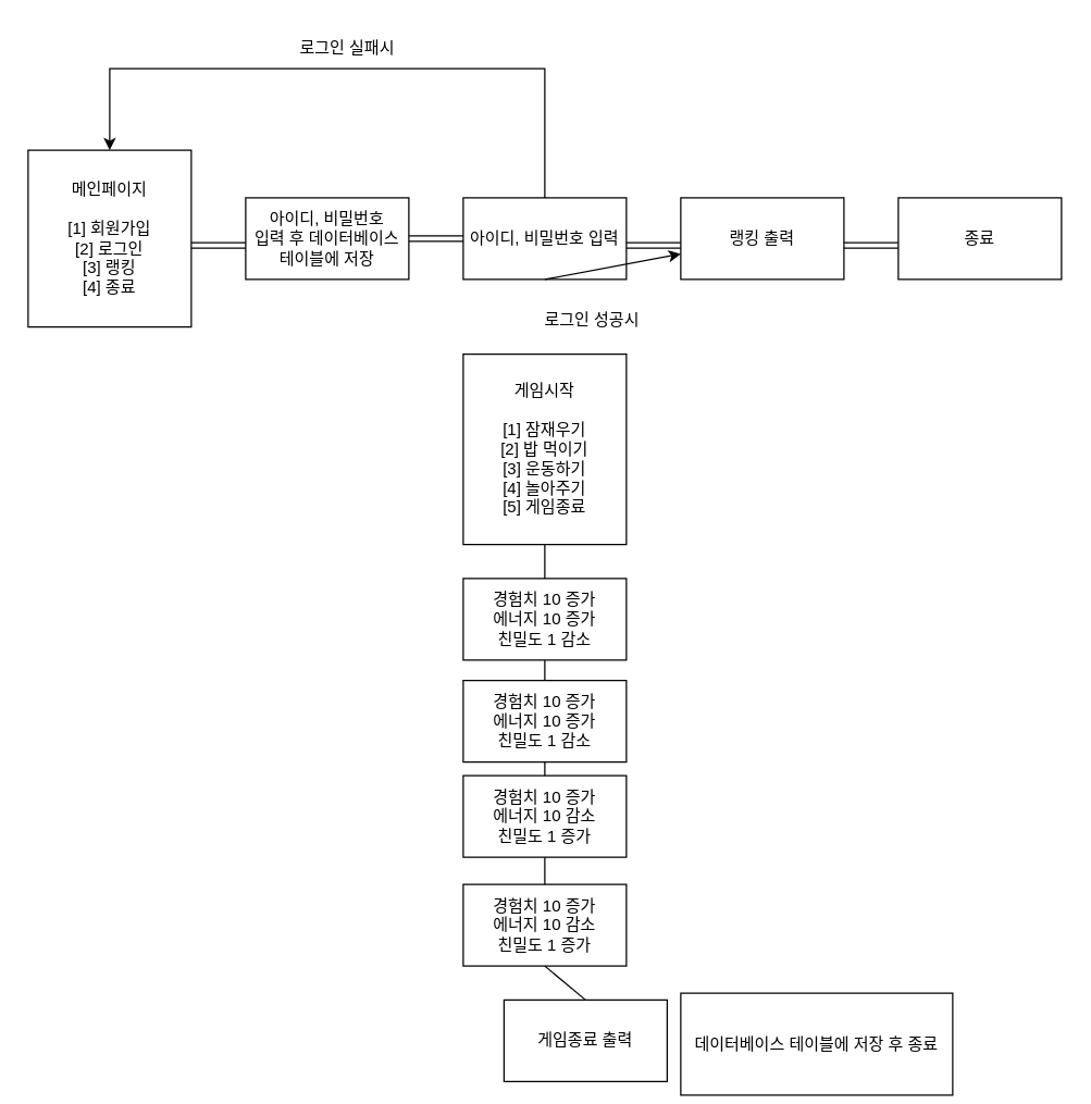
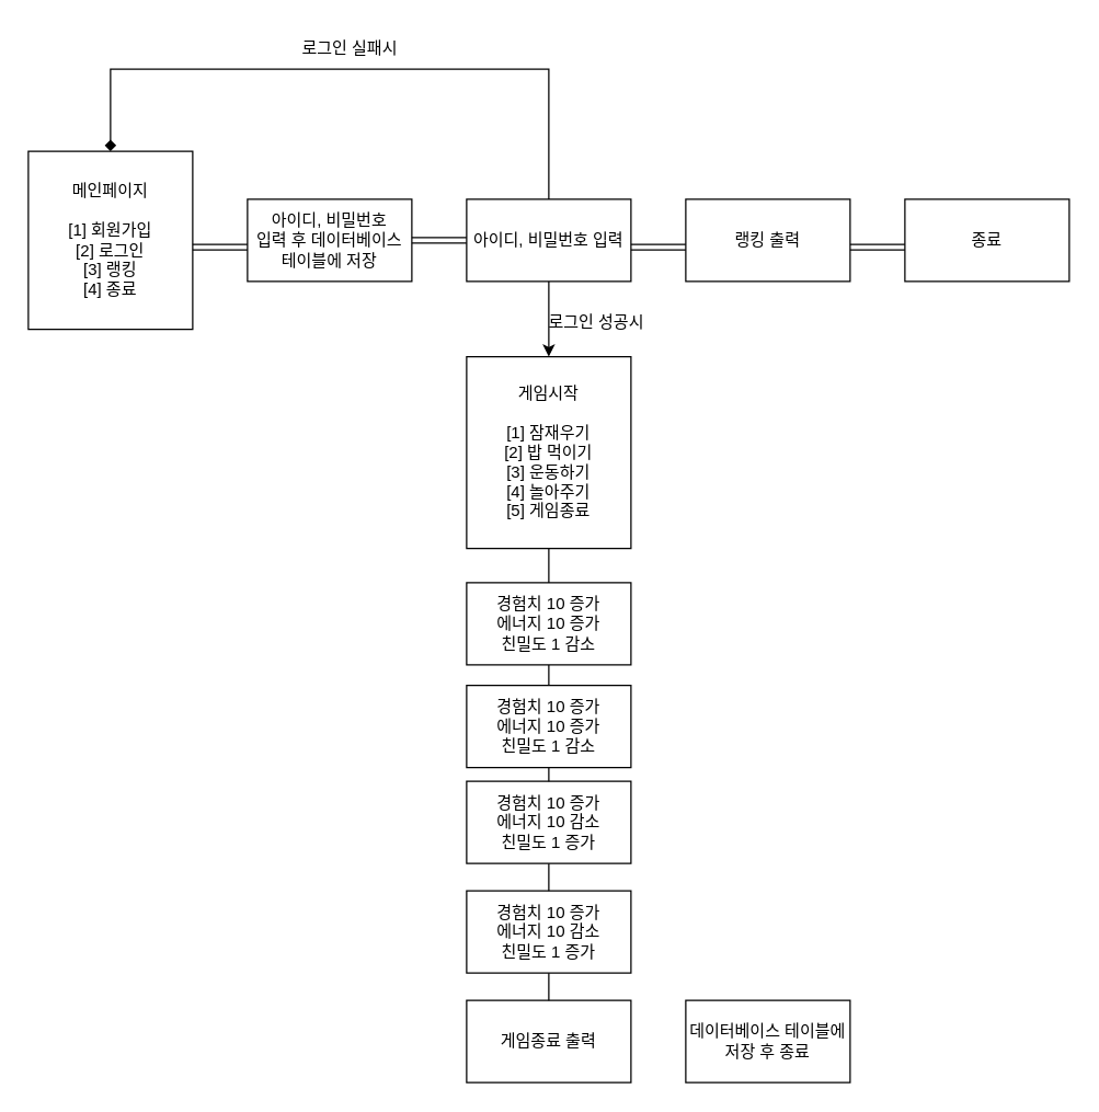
- <mxCell id="20" value="" style="endArrow=classic;html=1;rounded=0;entryX=0.5;entryY=0;entryDx=0;entryDy=0;exitX=0.5;exitY=0;exitDx=0;exitDy=0;" edge="1" parent="1" source="4" target="2"><mxGeometry width="50" height="50" relative="1" as="geometry"><mxPoint x="450" y="390" as="sourcePoint" /><mxPoint x="500" y="340" as="targetPoint" /><Array as="points"><mxPoint x="400" y="50" /><mxPoint x="80" y="50" /></Array></mxGeometry></mxCell>
+ <mxCell id="20" value="" style="endArrow=diamond;html=1;rounded=0;entryX=0.5;entryY=0;entryDx=0;entryDy=0;exitX=0.5;exitY=0;exitDx=0;exitDy=0;" edge="1" parent="1" source="4" target="2"><mxGeometry width="50" height="50" relative="1" as="geometry"><mxPoint x="450" y="390" as="sourcePoint" /><mxPoint x="500" y="340" as="targetPoint" /><Array as="points"><mxPoint x="400" y="50" /><mxPoint x="80" y="50" /></Array></mxGeometry></mxCell>
- <mxCell id="18" value="" style="endArrow=classic;html=1;rounded=0;exitX=0.5;exitY=1;exitDx=0;exitDy=0;" edge="1" parent="1" source="4" target="7"><mxGeometry width="50" height="50" relative="1" as="geometry"><mxPoint x="450" y="390" as="sourcePoint" /><mxPoint x="500" y="340" as="targetPoint" /></mxGeometry></mxCell>
+ <mxCell id="18" value="" style="endArrow=classic;html=1;rounded=0;exitX=0.5;exitY=1;exitDx=0;exitDy=0;entryX=0.5;entryY=0;entryDx=0;entryDy=0;" edge="1" parent="1" source="4" target="5"><mxGeometry width="50" height="50" relative="1" as="geometry"><mxPoint x="450" y="390" as="sourcePoint" /><mxPoint x="500" y="340" as="targetPoint" /></mxGeometry></mxCell>
- <mxCell id="9" value="게임종료 출력" style="rounded=0;whiteSpace=wrap;html=1;" vertex="1" parent="1"><mxGeometry x="370" y="735" width="120" height="60" as="geometry" /></mxCell>
+ <mxCell id="9" value="게임종료 출력" style="rounded=0;whiteSpace=wrap;html=1;" vertex="1" parent="1"><mxGeometry x="340" y="730" width="120" height="60" as="geometry" /></mxCell>
- <mxCell id="6" value="데이터베이스 테이블에 저장 후 종료" style="rounded=0;whiteSpace=wrap;html=1;" vertex="1" parent="1"><mxGeometry x="500" y="730" width="200" height="75" as="geometry" /></mxCell>
+ <mxCell id="6" value="데이터베이스 테이블에 저장 후 종료" style="rounded=0;whiteSpace=wrap;html=1;" vertex="1" parent="1"><mxGeometry x="500" y="730" width="120" height="60" as="geometry" /></mxCell>
